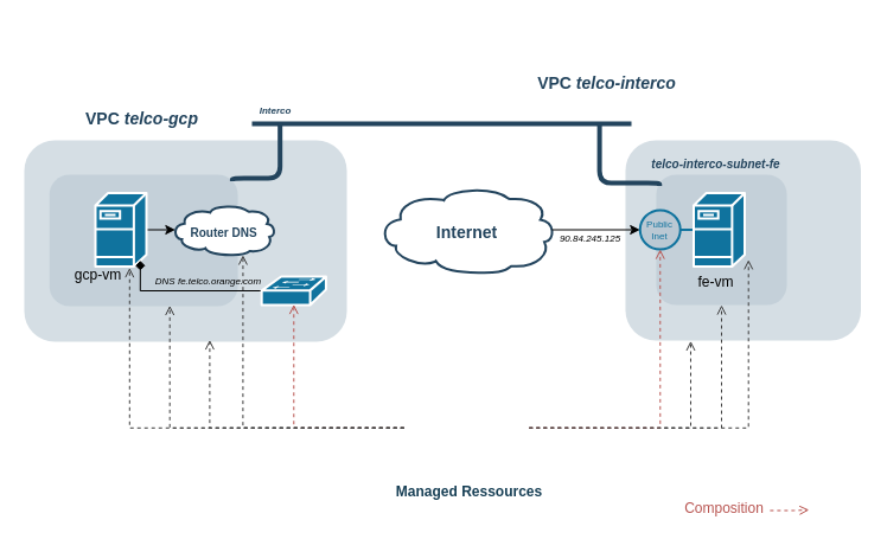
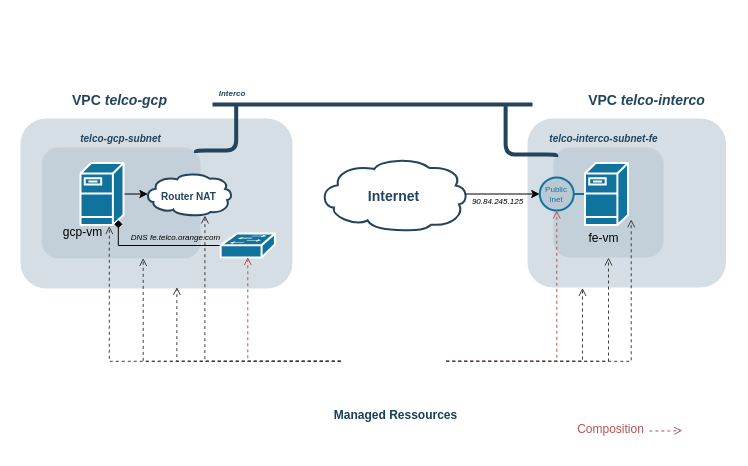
- <mxCell id="20" value="&lt;font color=&quot;#23445d&quot;&gt;VPC&amp;nbsp;&lt;i&gt;telco-interco&lt;/i&gt;&lt;/font&gt;" style="rounded=1;whiteSpace=wrap;html=1;strokeColor=none;fillColor=none;fontSize=14;fontColor=#742B21;align=center;fontStyle=1" parent="1" vertex="1"><mxGeometry x="449.5" y="60" width="122.5" height="19" as="geometry" /></mxCell>
+ <mxCell id="20" value="&lt;font color=&quot;#23445d&quot;&gt;VPC&amp;nbsp;&lt;i&gt;telco-interco&lt;/i&gt;&lt;/font&gt;" style="rounded=1;whiteSpace=wrap;html=1;strokeColor=none;fillColor=none;fontSize=14;fontColor=#742B21;align=center;fontStyle=1" parent="1" vertex="1"><mxGeometry x="584.5" y="90" width="122.5" height="19" as="geometry" /></mxCell>
+ <mxCell id="8" value="&lt;font color=&quot;#23445d&quot; style=&quot;font-size: 10px;&quot;&gt;&lt;i style=&quot;font-size: 10px;&quot;&gt;telco-gcp-subnet&lt;/i&gt;&lt;/font&gt;" style="rounded=1;whiteSpace=wrap;html=1;strokeColor=none;fillColor=none;fontSize=10;fontColor=#742B21;align=center;fontStyle=1" parent="1" vertex="1"><mxGeometry x="59.38" y="128" width="122.5" height="19" as="geometry" /></mxCell>
- <mxCell id="10" value="&lt;p style=&quot;line-height: 47%;&quot;&gt;&lt;font style=&quot;font-size: 10px;&quot;&gt;Router DNS&lt;/font&gt;&lt;/p&gt;" style="shape=mxgraph.cisco.storage.cloud;html=1;dashed=0;strokeColor=#23445D;fillColor=#ffffff;strokeWidth=2;fontFamily=Helvetica;fontSize=24;fontColor=#23445D;align=center;fontStyle=1" parent="1" vertex="1"><mxGeometry x="143.82" y="172" width="88.36" height="43" as="geometry" /></mxCell>
+ <mxCell id="10" value="&lt;p style=&quot;line-height: 47%;&quot;&gt;&lt;font style=&quot;font-size: 10px;&quot;&gt;Router NAT&lt;/font&gt;&lt;/p&gt;" style="shape=mxgraph.cisco.storage.cloud;html=1;dashed=0;strokeColor=#23445D;fillColor=#ffffff;strokeWidth=2;fontFamily=Helvetica;fontSize=24;fontColor=#23445D;align=center;fontStyle=1" parent="1" vertex="1"><mxGeometry x="143.82" y="172" width="88.36" height="43" as="geometry" /></mxCell>
